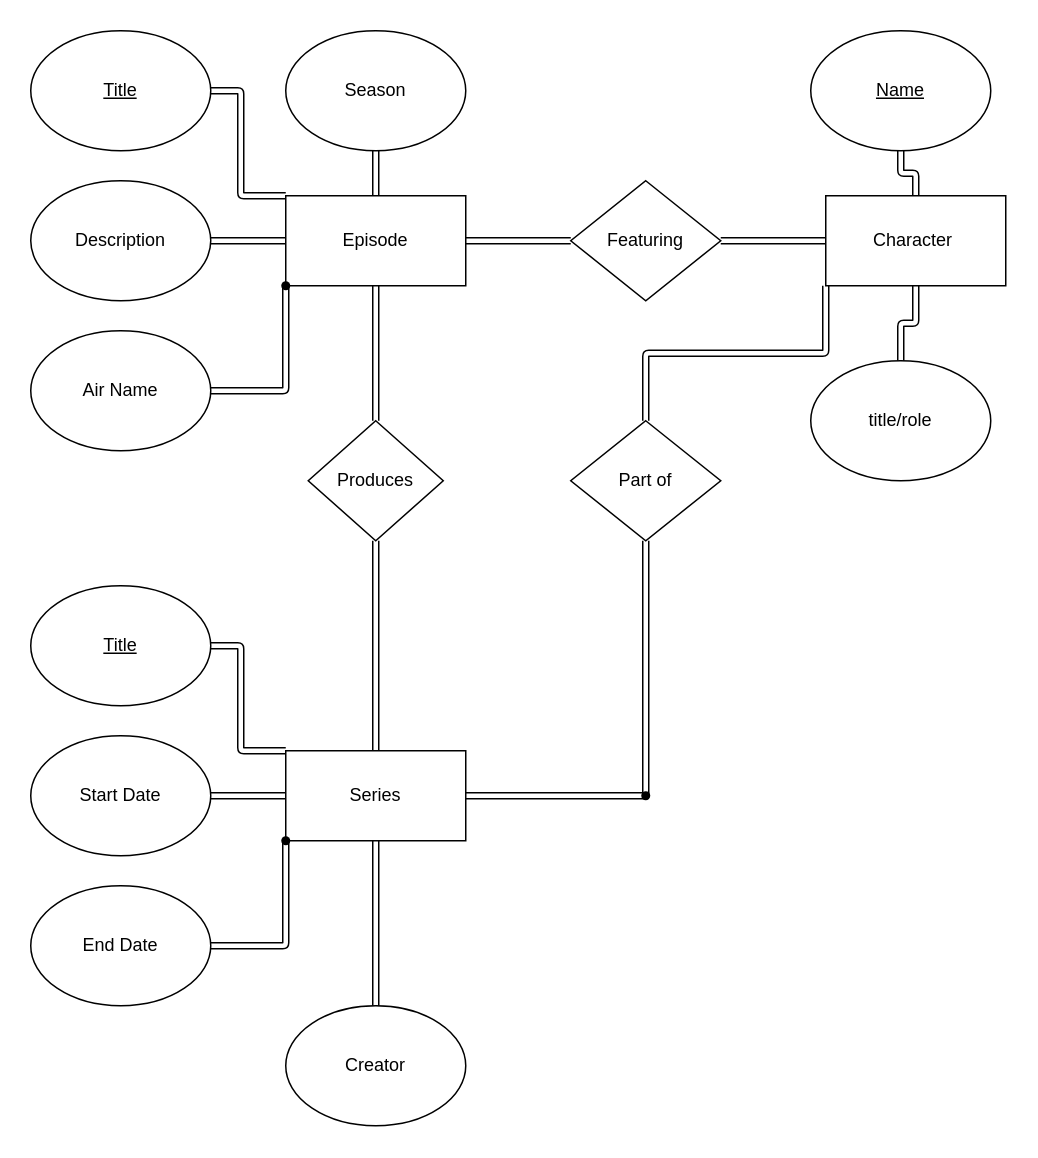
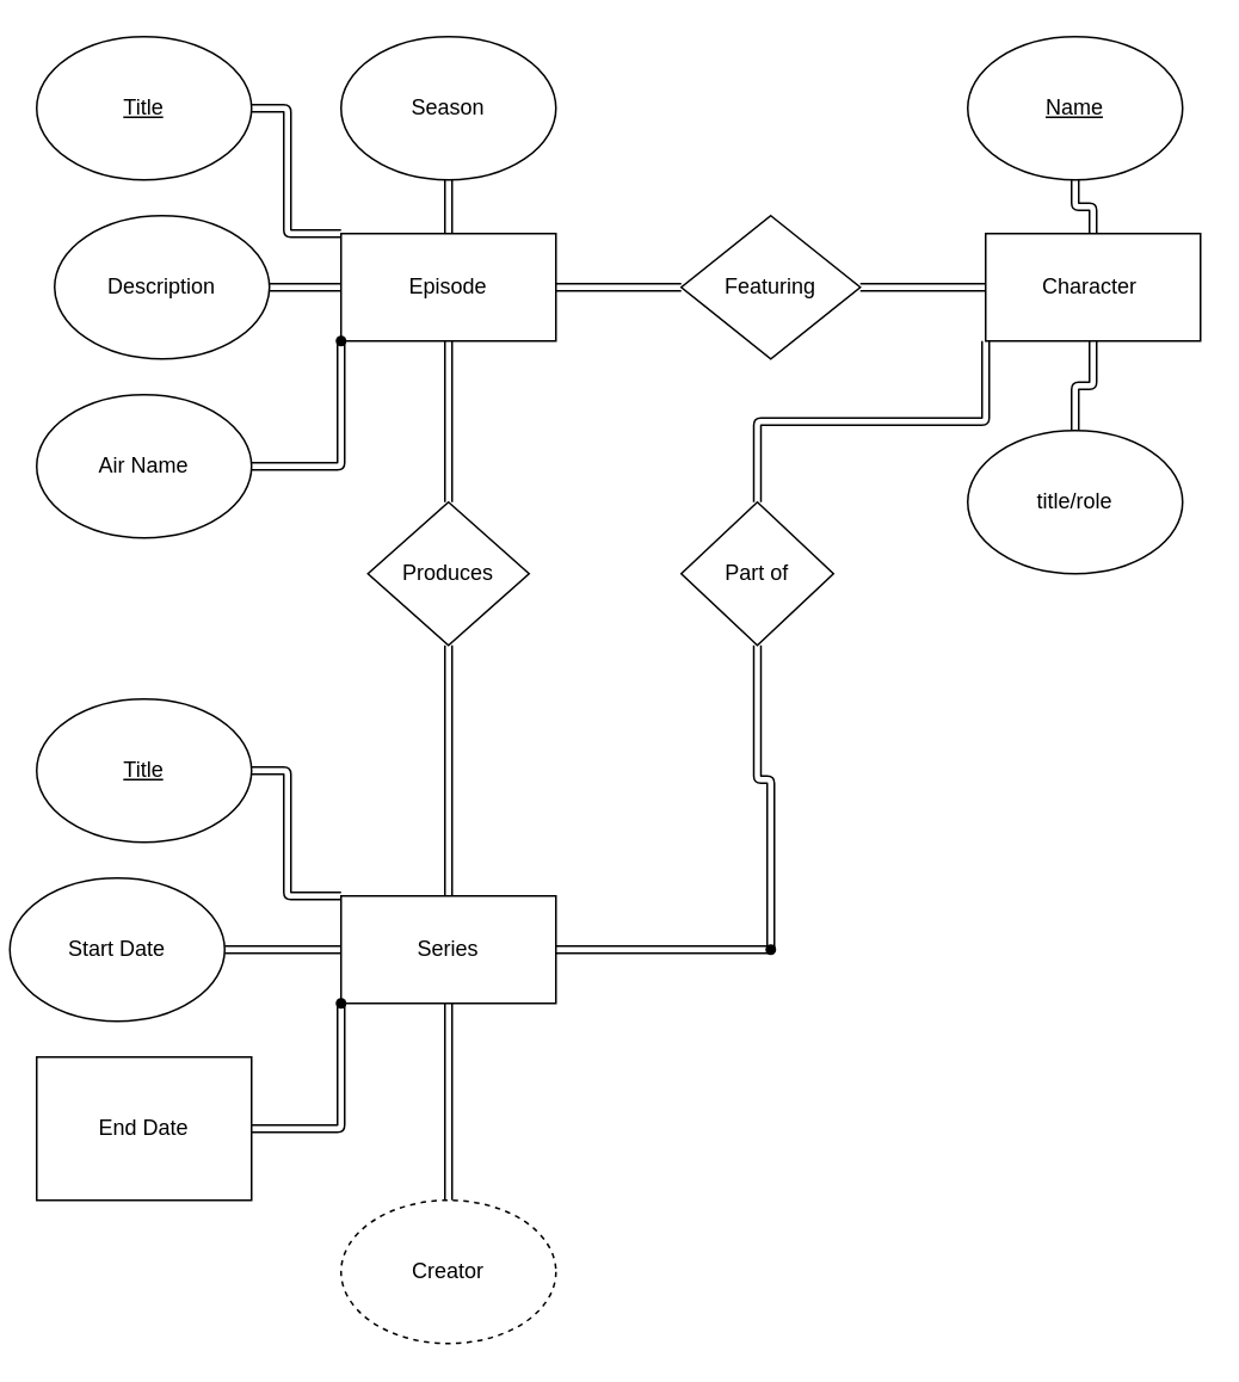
- <mxCell id="7" value="Description" style="ellipse;whiteSpace=wrap;html=1;" parent="1" vertex="1"><mxGeometry x="20" y="120" width="120" height="80" as="geometry" /></mxCell>
+ <mxCell id="7" value="Description" style="ellipse;whiteSpace=wrap;html=1;" parent="1" vertex="1"><mxGeometry x="30" y="120" width="120" height="80" as="geometry" /></mxCell>
- <mxCell id="34" value="Part of" style="rhombus;whiteSpace=wrap;html=1;" vertex="1" parent="1"><mxGeometry x="380" y="280" width="100" height="80" as="geometry" /></mxCell>
+ <mxCell id="34" value="Part of" style="rhombus;whiteSpace=wrap;html=1;" vertex="1" parent="1"><mxGeometry x="380" y="280" width="85" height="80" as="geometry" /></mxCell>
- <mxCell id="28" value="Start Date" style="ellipse;whiteSpace=wrap;html=1;" vertex="1" parent="1"><mxGeometry x="20" y="490" width="120" height="80" as="geometry" /></mxCell>
+ <mxCell id="28" value="Start Date" style="ellipse;whiteSpace=wrap;html=1;" vertex="1" parent="1"><mxGeometry x="5" y="490" width="120" height="80" as="geometry" /></mxCell>
- <mxCell id="30" value="End Date" style="ellipse;whiteSpace=wrap;html=1;" vertex="1" parent="1"><mxGeometry x="20" y="590" width="120" height="80" as="geometry" /></mxCell>
+ <mxCell id="30" value="End Date" style="whiteSpace=wrap;html=1;rounded=0;" vertex="1" parent="1"><mxGeometry x="20" y="590" width="120" height="80" as="geometry" /></mxCell>
- <mxCell id="31" value="Creator" style="ellipse;whiteSpace=wrap;html=1;" vertex="1" parent="1"><mxGeometry x="190" y="670" width="120" height="80" as="geometry" /></mxCell>
+ <mxCell id="31" value="Creator" style="ellipse;whiteSpace=wrap;html=1;dashed=1;" vertex="1" parent="1"><mxGeometry x="190" y="670" width="120" height="80" as="geometry" /></mxCell>
